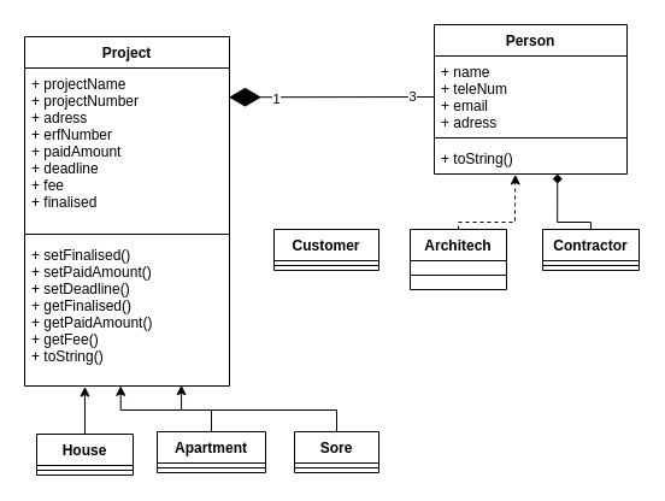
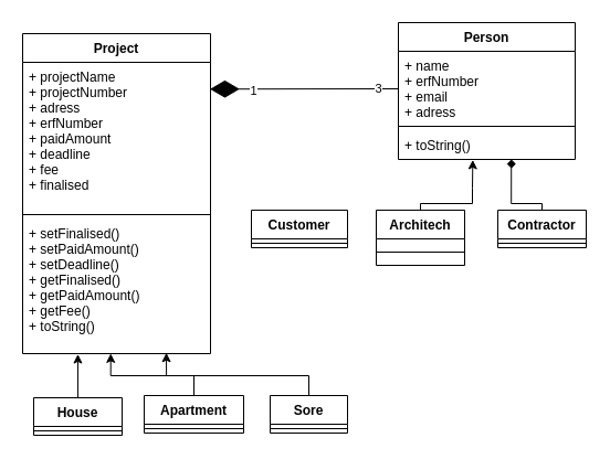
- <mxCell id="7" value="+ name&#10;+ teleNum&#10;+ email&#10;+ adress" style="text;strokeColor=none;fillColor=none;align=left;verticalAlign=top;spacingLeft=4;spacingRight=4;overflow=hidden;rotatable=0;points=[[0,0.5],[1,0.5]];portConstraint=eastwest;" vertex="1" parent="6"><mxGeometry y="26" width="160" height="64" as="geometry" /></mxCell>
+ <mxCell id="7" value="+ name&#10;+ erfNumber&#10;+ email&#10;+ adress" style="text;strokeColor=none;fillColor=none;align=left;verticalAlign=top;spacingLeft=4;spacingRight=4;overflow=hidden;rotatable=0;points=[[0,0.5],[1,0.5]];portConstraint=eastwest;" vertex="1" parent="6"><mxGeometry y="26" width="160" height="64" as="geometry" /></mxCell>
- <mxCell id="13" style="edgeStyle=orthogonalEdgeStyle;rounded=0;orthogonalLoop=1;jettySize=auto;html=1;exitX=0.5;exitY=0;exitDx=0;exitDy=0;entryX=0.421;entryY=1.016;entryDx=0;entryDy=0;entryPerimeter=0;dashed=1;" edge="1" parent="1" source="14" target="9"><mxGeometry relative="1" as="geometry"><Array as="points"><mxPoint x="380" y="184" /><mxPoint x="427" y="184" /><mxPoint x="427" y="170" /></Array></mxGeometry></mxCell>
+ <mxCell id="13" style="edgeStyle=orthogonalEdgeStyle;rounded=0;orthogonalLoop=1;jettySize=auto;html=1;exitX=0.5;exitY=0;exitDx=0;exitDy=0;entryX=0.421;entryY=1.016;entryDx=0;entryDy=0;entryPerimeter=0;" edge="1" parent="1" source="14" target="9"><mxGeometry relative="1" as="geometry"><Array as="points"><mxPoint x="380" y="184" /><mxPoint x="427" y="184" /><mxPoint x="427" y="170" /></Array></mxGeometry></mxCell>
